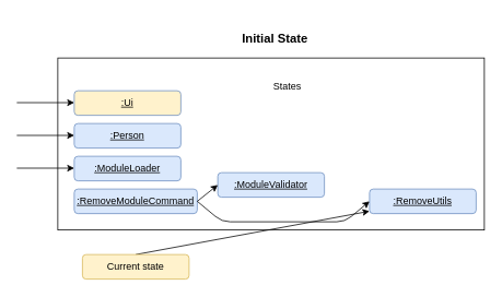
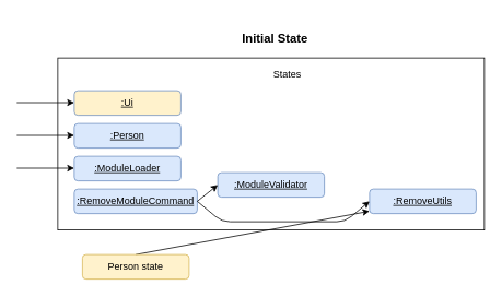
- <mxCell id="4" value="States" style="text;html=1;strokeColor=none;fillColor=none;align=center;verticalAlign=middle;whiteSpace=wrap;rounded=0;" vertex="1" parent="1"><mxGeometry x="330" y="95" width="40" height="20" as="geometry" /></mxCell>
+ <mxCell id="4" value="States" style="text;html=1;strokeColor=none;fillColor=none;align=center;verticalAlign=middle;whiteSpace=wrap;rounded=0;" vertex="1" parent="1"><mxGeometry x="330" y="80" width="40" height="20" as="geometry" /></mxCell>
- <mxCell id="15" value="Current state" style="rounded=1;whiteSpace=wrap;html=1;fillColor=#fff2cc;strokeColor=#d6b656;fontStyle=0" vertex="1" parent="1"><mxGeometry x="100" y="310" width="130" height="30" as="geometry" /></mxCell>
+ <mxCell id="15" value="Person state" style="rounded=1;whiteSpace=wrap;html=1;fillColor=#fff2cc;strokeColor=#d6b656;fontStyle=0" vertex="1" parent="1"><mxGeometry x="100" y="310" width="130" height="30" as="geometry" /></mxCell>
